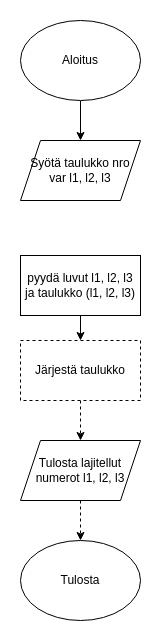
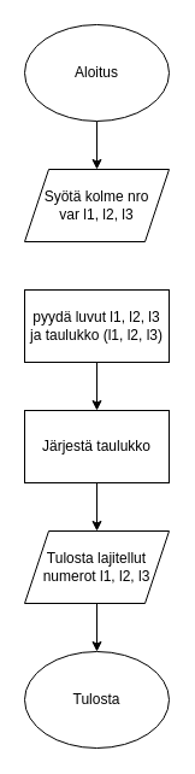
- <mxCell id="4" value="Syötä taulukko nro &lt;br&gt;var l1, l2, l3" style="shape=parallelogram;perimeter=parallelogramPerimeter;whiteSpace=wrap;html=1;fixedSize=1;" vertex="1" parent="1"><mxGeometry x="20" y="140" width="120" height="60" as="geometry" /></mxCell>
+ <mxCell id="4" value="Syötä kolme nro &lt;br&gt;var l1, l2, l3" style="shape=parallelogram;perimeter=parallelogramPerimeter;whiteSpace=wrap;html=1;fixedSize=1;" vertex="1" parent="1"><mxGeometry x="20" y="140" width="120" height="60" as="geometry" /></mxCell>
- <mxCell id="6" value="pyydä luvut l1, l2, l3 ja taulukko (l1, l2, l3)" style="rounded=0;whiteSpace=wrap;html=1;" vertex="1" parent="1"><mxGeometry x="20" y="255" width="120" height="60" as="geometry" /></mxCell>
+ <mxCell id="6" value="pyydä luvut l1, l2, l3 ja taulukko (l1, l2, l3)" style="rounded=0;whiteSpace=wrap;html=1;" vertex="1" parent="1"><mxGeometry x="20" y="240" width="120" height="60" as="geometry" /></mxCell>
- <mxCell id="8" value="Järjestä taulukko" style="rounded=0;whiteSpace=wrap;html=1;dashed=1;" vertex="1" parent="1"><mxGeometry x="20" y="340" width="120" height="60" as="geometry" /></mxCell>
+ <mxCell id="8" value="Järjestä taulukko" style="rounded=0;whiteSpace=wrap;html=1;" vertex="1" parent="1"><mxGeometry x="20" y="340" width="120" height="60" as="geometry" /></mxCell>
- <mxCell id="7" style="edgeStyle=orthogonalEdgeStyle;rounded=0;orthogonalLoop=1;jettySize=auto;html=1;exitX=0.5;exitY=1;exitDx=0;exitDy=0;entryX=0.5;entryY=0;entryDx=0;entryDy=0;dashed=1;" edge="1" parent="1" source="8" target="10"><mxGeometry relative="1" as="geometry" /></mxCell>
+ <mxCell id="7" style="edgeStyle=orthogonalEdgeStyle;rounded=0;orthogonalLoop=1;jettySize=auto;html=1;exitX=0.5;exitY=1;exitDx=0;exitDy=0;entryX=0.5;entryY=0;entryDx=0;entryDy=0;" edge="1" parent="1" source="8" target="10"><mxGeometry relative="1" as="geometry" /></mxCell>
- <mxCell id="9" style="edgeStyle=orthogonalEdgeStyle;rounded=0;orthogonalLoop=1;jettySize=auto;html=1;exitX=0.5;exitY=1;exitDx=0;exitDy=0;entryX=0.5;entryY=0;entryDx=0;entryDy=0;dashed=1;" edge="1" parent="1" source="10" target="11"><mxGeometry relative="1" as="geometry" /></mxCell>
+ <mxCell id="9" style="edgeStyle=orthogonalEdgeStyle;rounded=0;orthogonalLoop=1;jettySize=auto;html=1;exitX=0.5;exitY=1;exitDx=0;exitDy=0;entryX=0.5;entryY=0;entryDx=0;entryDy=0;" edge="1" parent="1" source="10" target="11"><mxGeometry relative="1" as="geometry" /></mxCell>
